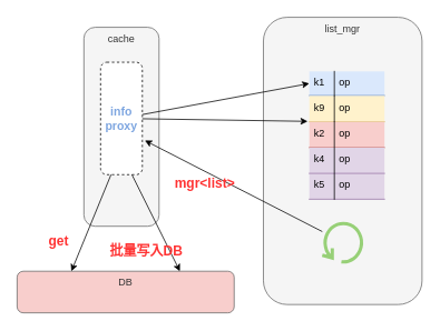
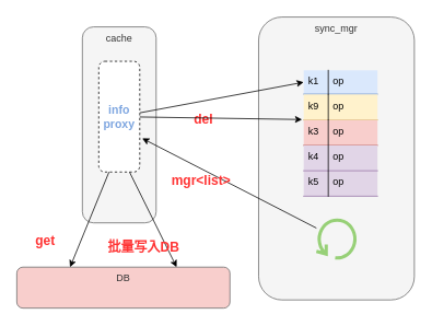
- <mxCell id="5" value="list_mgr" style="whiteSpace=wrap;html=1;align=center;treeFolding=1;treeMoving=1;container=1;recursiveResize=0;verticalAlign=top;fillColor=#f5f5f5;strokeColor=#666666;fontColor=#333333;rounded=1;" vertex="1" parent="1"><mxGeometry x="315" y="20" width="190" height="345" as="geometry" /></mxCell>
+ <mxCell id="5" value="sync_mgr" style="whiteSpace=wrap;html=1;align=center;treeFolding=1;treeMoving=1;container=1;recursiveResize=0;verticalAlign=top;fillColor=#f5f5f5;strokeColor=#666666;fontColor=#333333;rounded=1;" vertex="1" parent="1"><mxGeometry x="315" y="20" width="190" height="345" as="geometry" /></mxCell>
+ <mxCell id="4" value="del" style="text;html=1;strokeColor=none;fillColor=none;align=center;verticalAlign=middle;whiteSpace=wrap;rounded=0;fontSize=16;fontStyle=1;fontColor=#FF3333;" vertex="1" parent="2"><mxGeometry x="128" y="101.5" width="40" height="20" as="geometry" /></mxCell>
- <mxCell id="15" value="k2" style="shape=partialRectangle;top=0;left=0;bottom=0;fillColor=none;align=left;verticalAlign=top;spacingLeft=4;spacingRight=4;overflow=hidden;rotatable=0;points=[];portConstraint=eastwest;part=1;fontSize=12;" vertex="1" connectable="0" parent="14"><mxGeometry width="30" height="30" as="geometry" /></mxCell>
+ <mxCell id="15" value="k3" style="shape=partialRectangle;top=0;left=0;bottom=0;fillColor=none;align=left;verticalAlign=top;spacingLeft=4;spacingRight=4;overflow=hidden;rotatable=0;points=[];portConstraint=eastwest;part=1;fontSize=12;" vertex="1" connectable="0" parent="14"><mxGeometry width="30" height="30" as="geometry" /></mxCell>
- <mxCell id="25" value="get" style="text;html=1;strokeColor=none;fillColor=none;align=center;verticalAlign=middle;whiteSpace=wrap;rounded=0;fontSize=16;fontColor=#FF3333;fontStyle=1" vertex="1" parent="1"><mxGeometry x="50" y="278" width="40" height="20" as="geometry" /></mxCell>
+ <mxCell id="25" value="get" style="text;html=1;strokeColor=none;fillColor=none;align=center;verticalAlign=middle;whiteSpace=wrap;rounded=0;fontSize=16;fontColor=#FF3333;fontStyle=1" vertex="1" parent="1"><mxGeometry x="35" y="283" width="40" height="20" as="geometry" /></mxCell>
